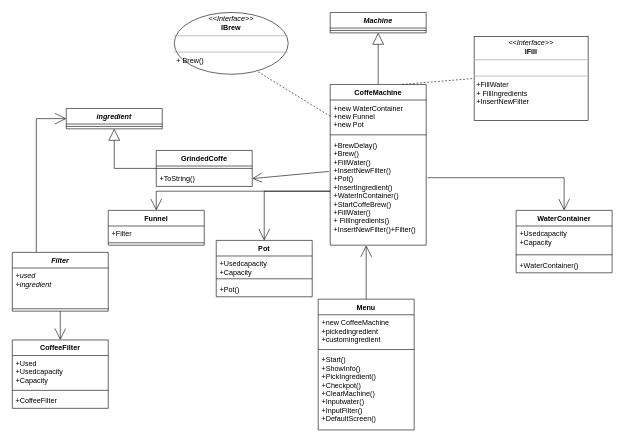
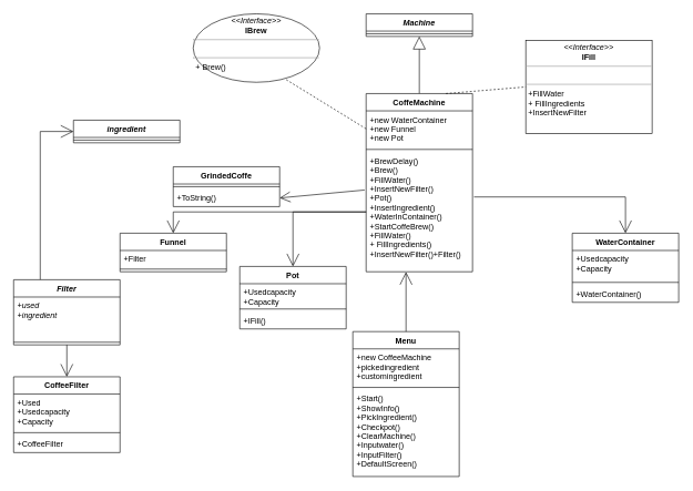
- <mxCell id="36" style="edgeStyle=orthogonalEdgeStyle;rounded=0;orthogonalLoop=1;jettySize=auto;html=1;exitX=0;exitY=0.5;exitDx=0;exitDy=0;entryX=0.5;entryY=1;entryDx=0;entryDy=0;endArrow=block;endFill=0;endSize=17;" edge="1" parent="1" source="23" target="13"><mxGeometry relative="1" as="geometry"><mxPoint x="470" y="779" as="sourcePoint" /></mxGeometry></mxCell>
- <mxCell id="44" value="+Pot()" style="text;strokeColor=none;fillColor=none;align=left;verticalAlign=top;spacingLeft=4;spacingRight=4;overflow=hidden;rotatable=0;points=[[0,0.5],[1,0.5]];portConstraint=eastwest;" vertex="1" parent="41"><mxGeometry y="68" width="160" height="26" as="geometry" /></mxCell>
+ <mxCell id="44" value="+IFill()" style="text;strokeColor=none;fillColor=none;align=left;verticalAlign=top;spacingLeft=4;spacingRight=4;overflow=hidden;rotatable=0;points=[[0,0.5],[1,0.5]];portConstraint=eastwest;" vertex="1" parent="41"><mxGeometry y="68" width="160" height="26" as="geometry" /></mxCell>
